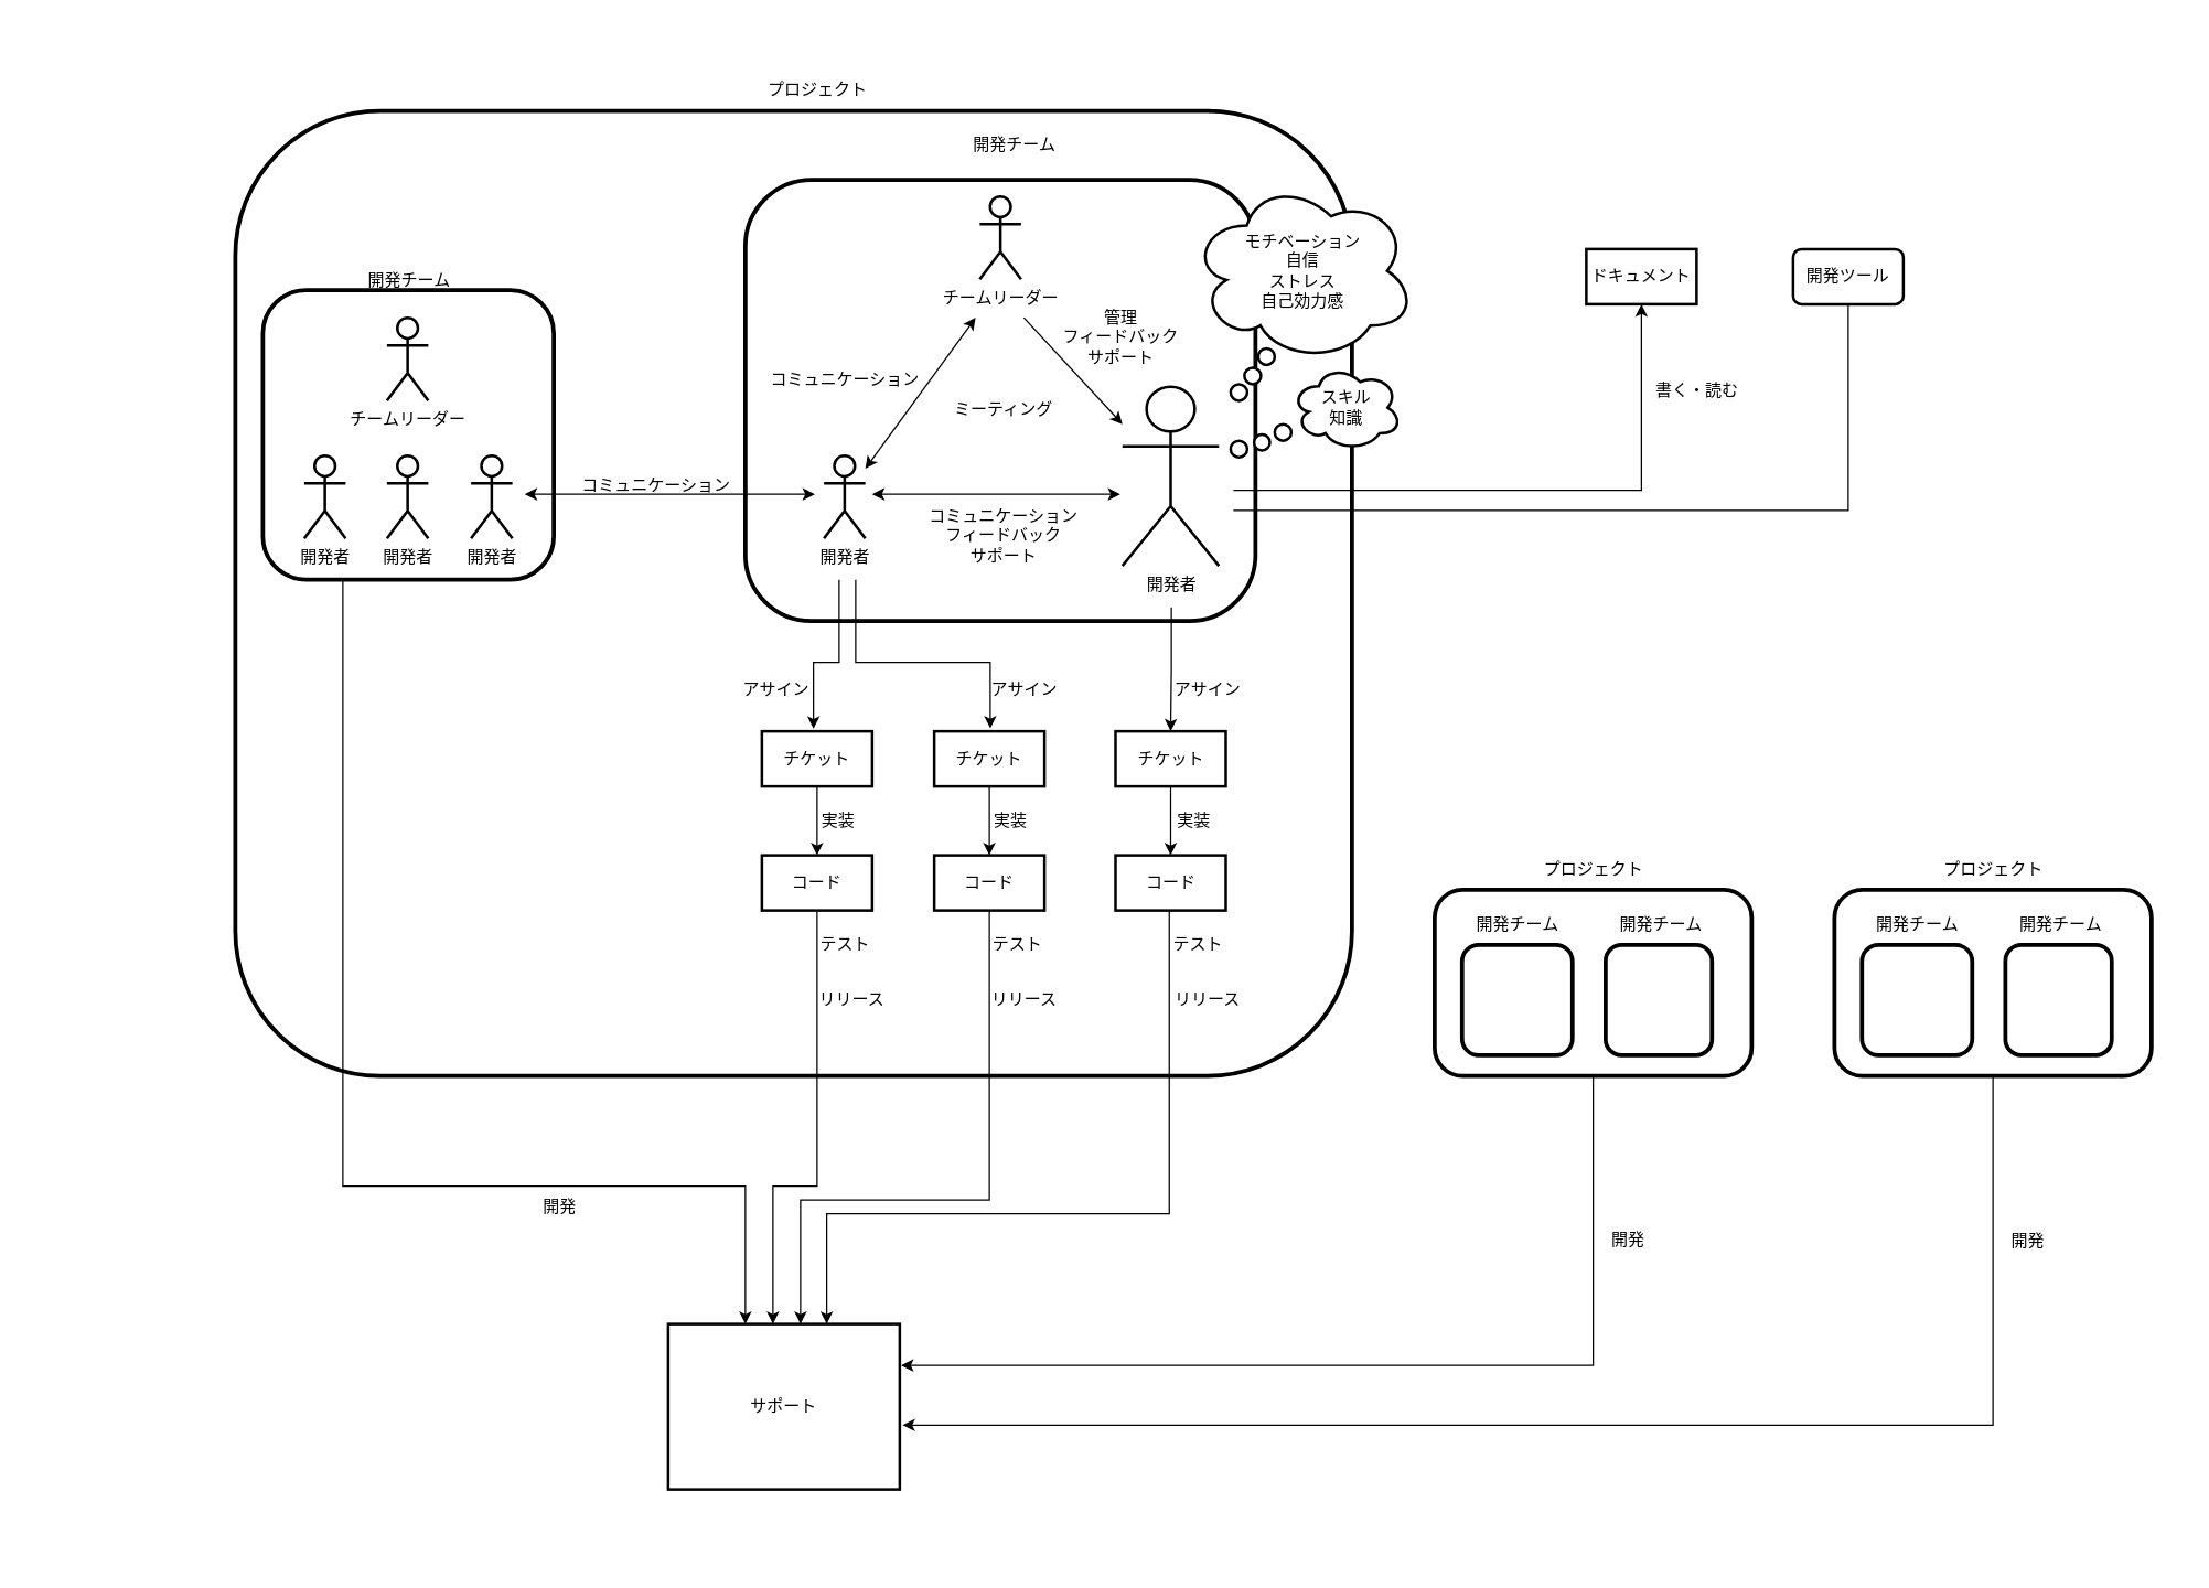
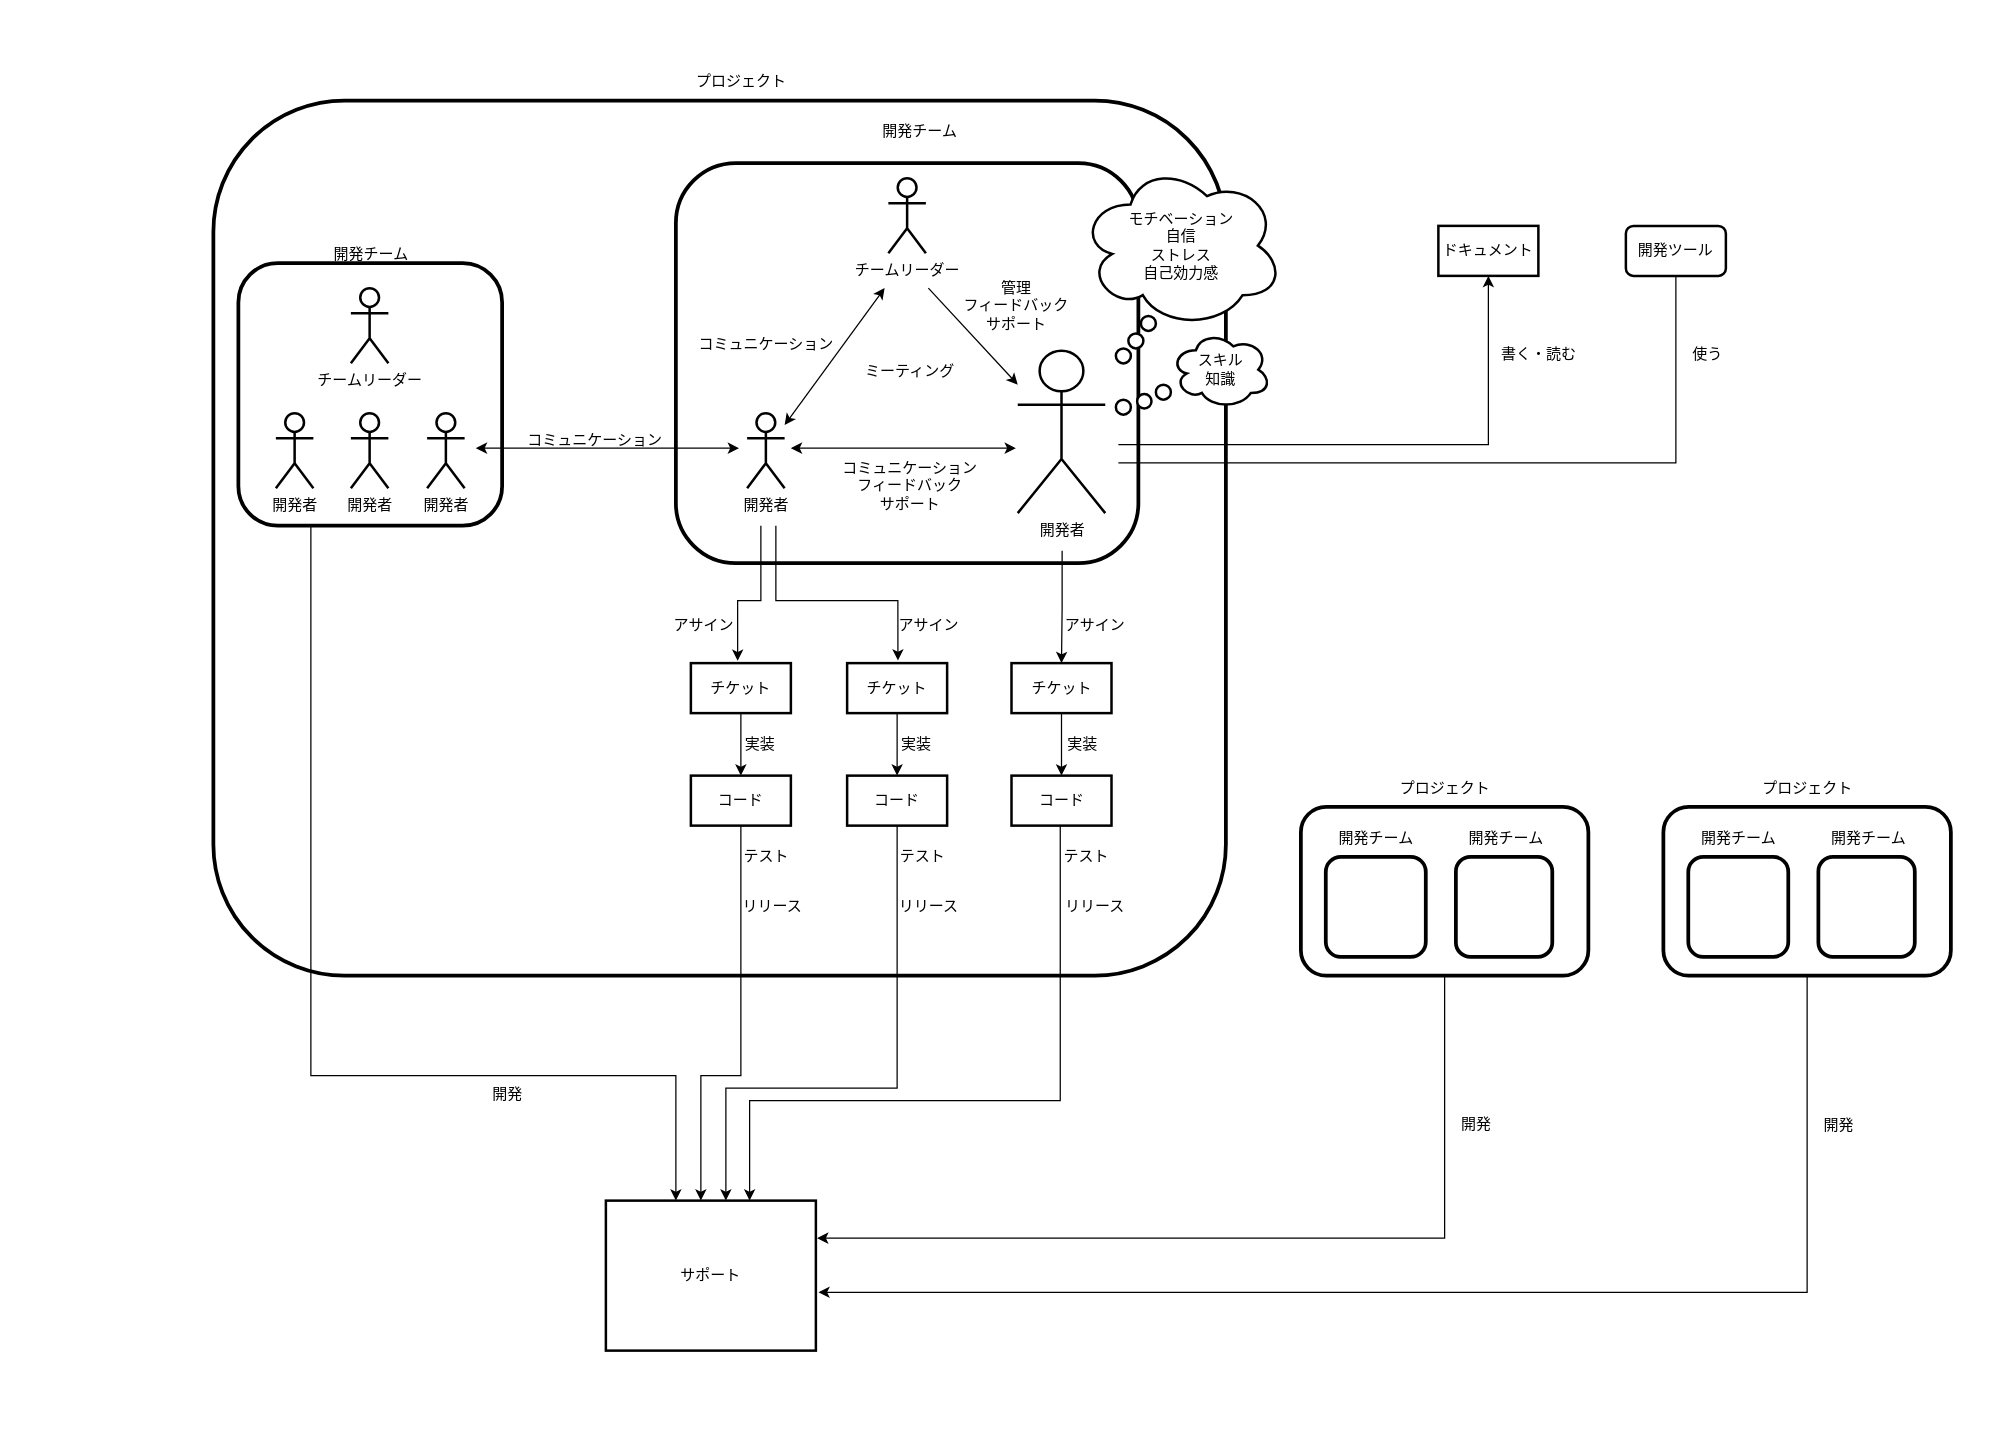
+ <mxCell id="30" value="使う" style="text;html=1;align=center;verticalAlign=middle;resizable=0;points=[];autosize=1;strokeColor=none;fillColor=none;" parent="1" vertex="1"><mxGeometry x="1340" y="268.2" width="50" height="30" as="geometry" /></mxCell>
